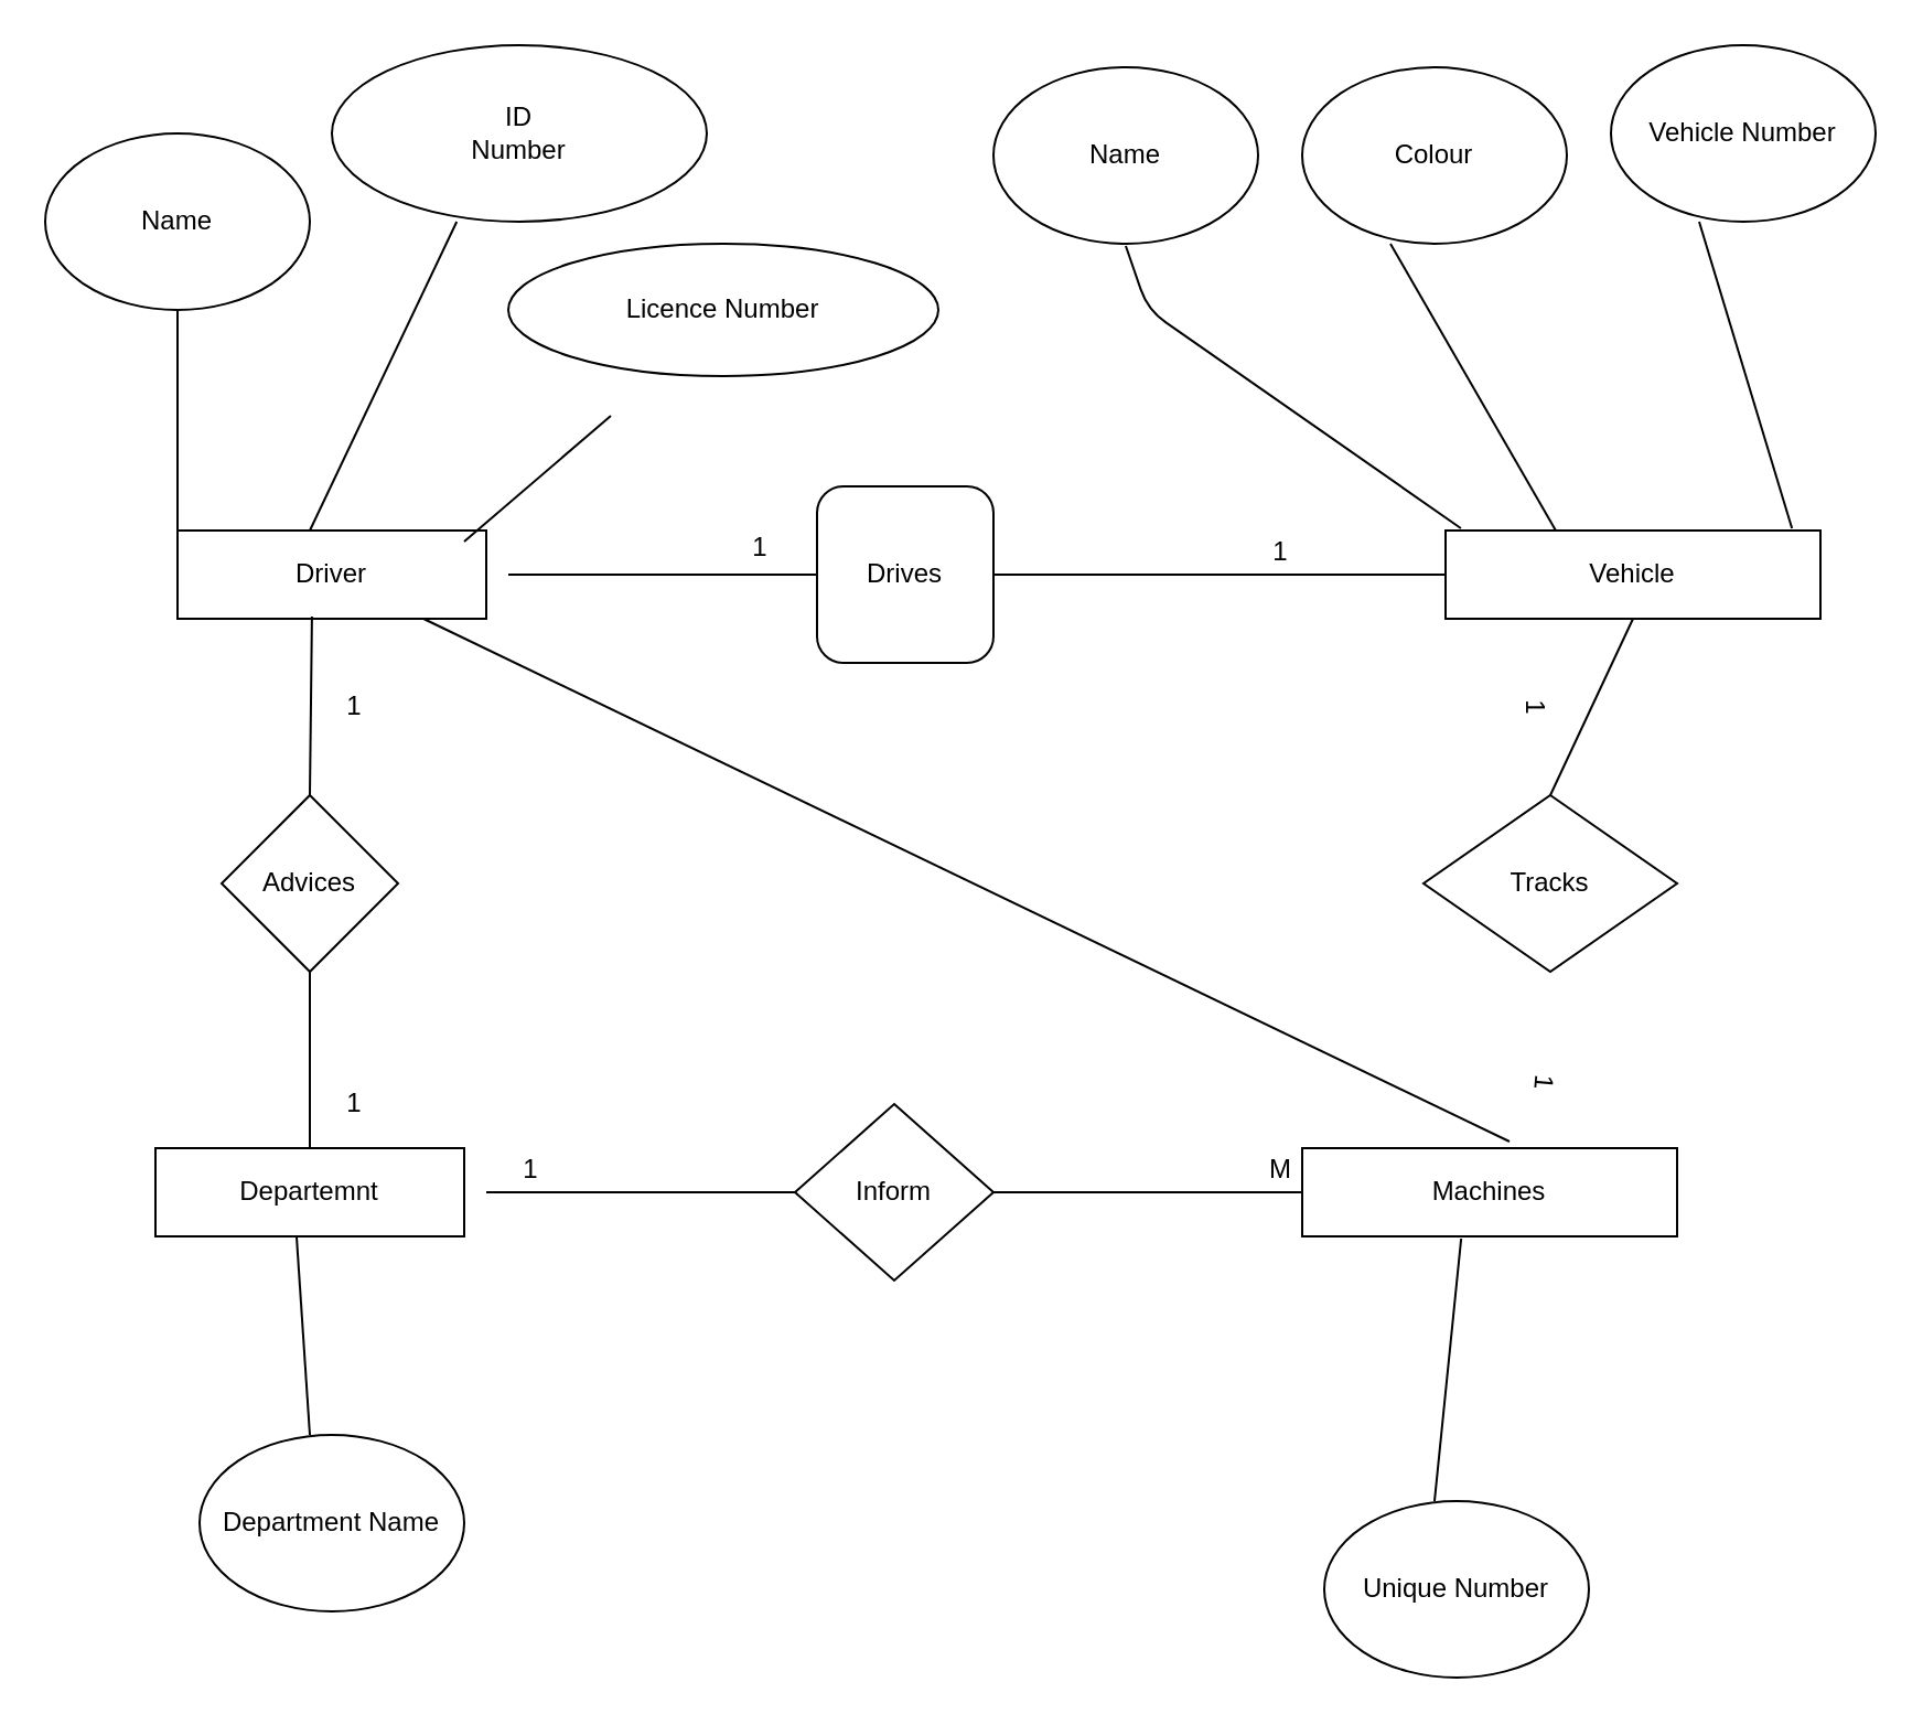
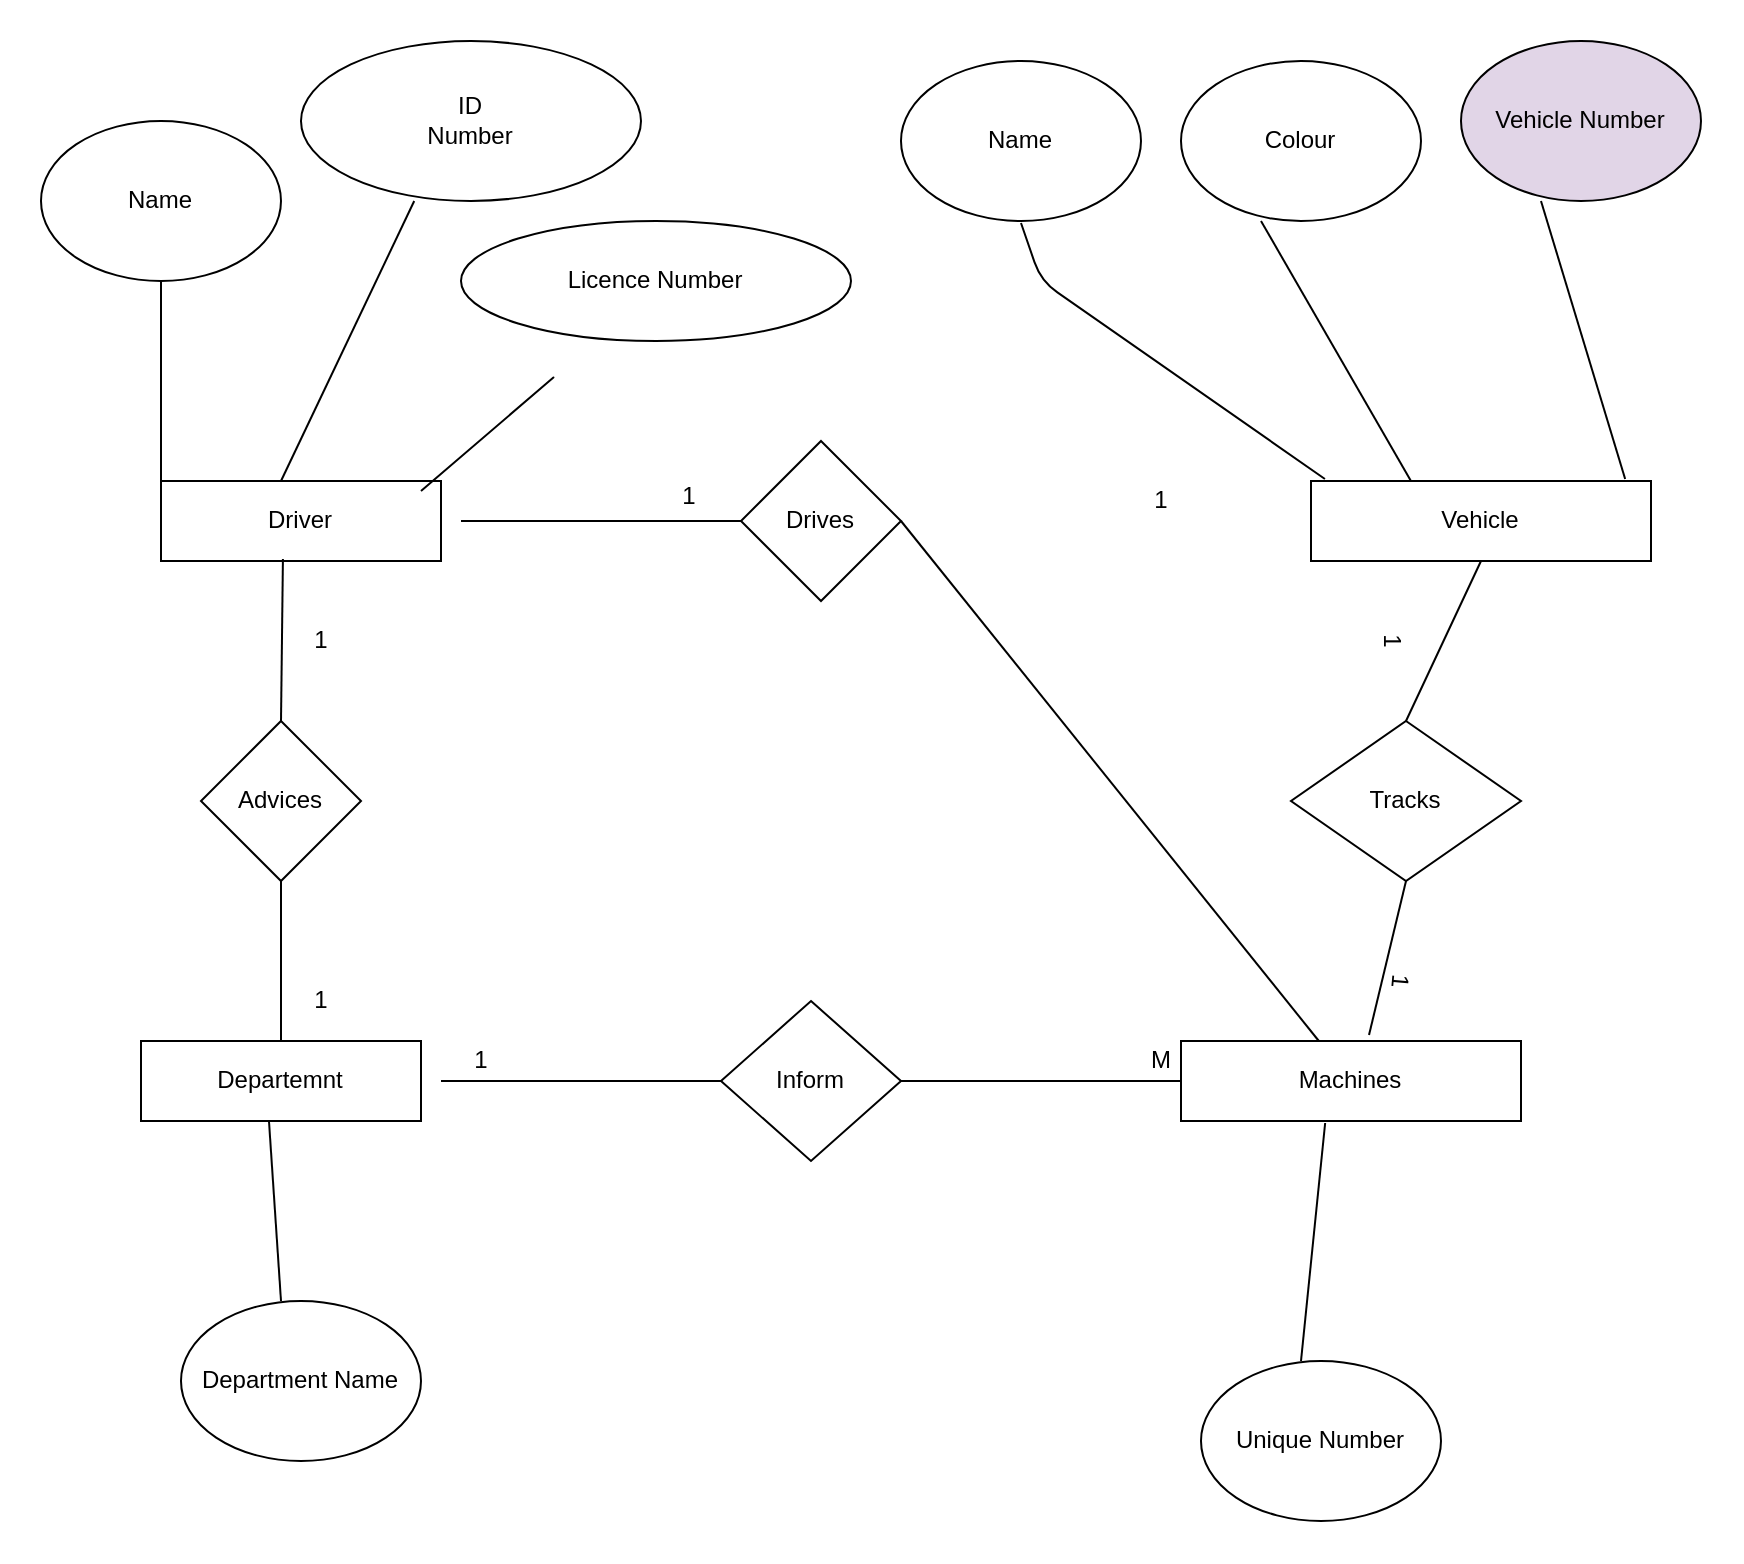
- <mxCell id="29" value="Vehicle Number" style="ellipse;whiteSpace=wrap;html=1;" vertex="1" parent="1"><mxGeometry x="730" y="20" width="120" height="80" as="geometry" /></mxCell>
+ <mxCell id="29" value="Vehicle Number" style="ellipse;whiteSpace=wrap;html=1;fillColor=#e1d5e7;" vertex="1" parent="1"><mxGeometry x="730" y="20" width="120" height="80" as="geometry" /></mxCell>
- <mxCell id="3" value="Drives" style="whiteSpace=wrap;html=1;rounded=1;" vertex="1" parent="1"><mxGeometry x="370" y="220" width="80" height="80" as="geometry" /></mxCell>
+ <mxCell id="3" value="Drives" style="rhombus;whiteSpace=wrap;html=1;" vertex="1" parent="1"><mxGeometry x="370" y="220" width="80" height="80" as="geometry" /></mxCell>
- <mxCell id="16" value="" style="endArrow=none;html=1;exitX=1;exitY=0.5;exitDx=0;exitDy=0;entryX=0;entryY=0.5;entryDx=0;entryDy=0;" edge="1" parent="1" source="3" target="2"><mxGeometry width="50" height="50" relative="1" as="geometry"><mxPoint x="450" y="430" as="sourcePoint" /><mxPoint x="590" y="260" as="targetPoint" /></mxGeometry></mxCell>
+ <mxCell id="16" value="" style="endArrow=none;html=1;exitX=1;exitY=0.5;exitDx=0;exitDy=0;" edge="1" parent="1" source="3" target="7"><mxGeometry width="50" height="50" relative="1" as="geometry"><mxPoint x="450" y="430" as="sourcePoint" /><mxPoint x="590" y="260" as="targetPoint" /></mxGeometry></mxCell>
- <mxCell id="15" value="" style="endArrow=none;html=1;exitX=0.553;exitY=-0.075;exitDx=0;exitDy=0;exitPerimeter=0;" edge="1" parent="1" source="7" target="5"><mxGeometry width="50" height="50" relative="1" as="geometry"><mxPoint x="640" y="490" as="sourcePoint" /><mxPoint x="690" y="440" as="targetPoint" /></mxGeometry></mxCell>
+ <mxCell id="15" value="" style="endArrow=none;html=1;entryX=0.5;entryY=1;entryDx=0;entryDy=0;exitX=0.553;exitY=-0.075;exitDx=0;exitDy=0;exitPerimeter=0;" edge="1" parent="1" source="7" target="8"><mxGeometry width="50" height="50" relative="1" as="geometry"><mxPoint x="640" y="490" as="sourcePoint" /><mxPoint x="690" y="440" as="targetPoint" /></mxGeometry></mxCell>
